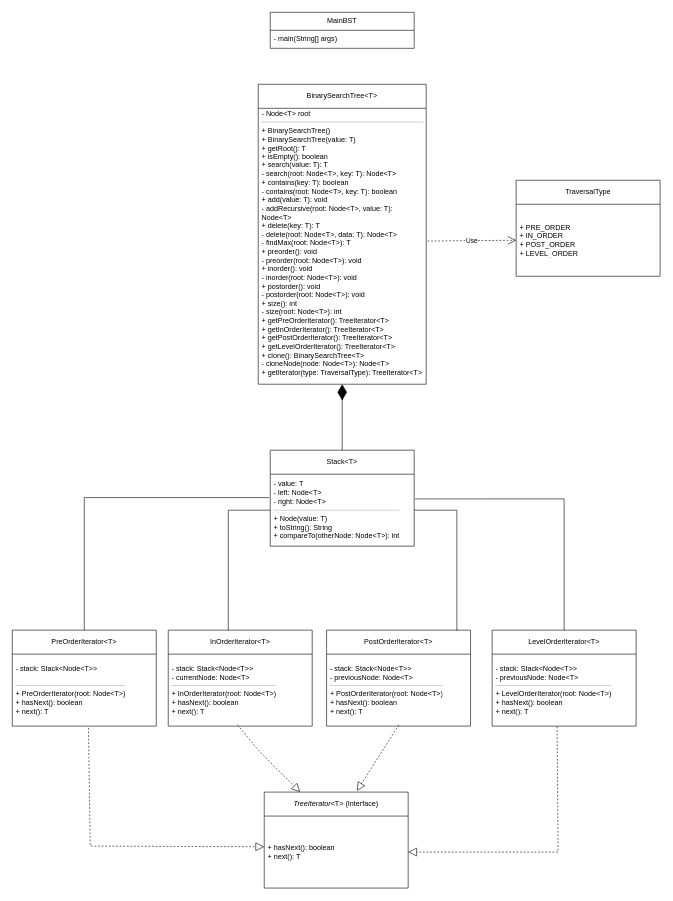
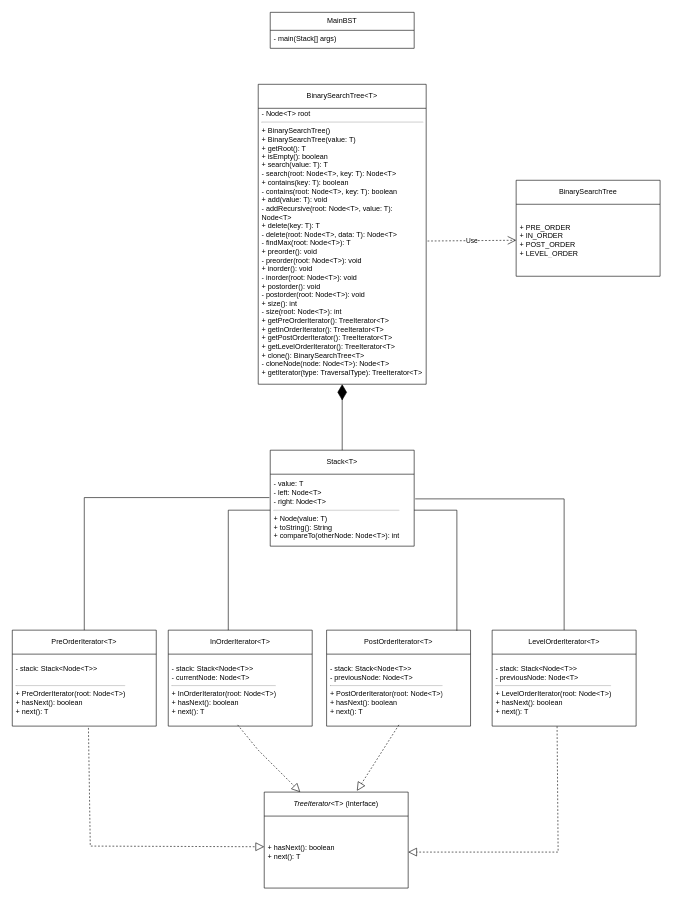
- <mxCell id="3" value="- main(String[] args)" style="text;strokeColor=none;fillColor=none;align=left;verticalAlign=middle;spacingLeft=4;spacingRight=4;overflow=hidden;points=[[0,0.5],[1,0.5]];portConstraint=eastwest;rotatable=0;whiteSpace=wrap;html=1;" parent="2" vertex="1"><mxGeometry y="30" width="240" height="30" as="geometry" /></mxCell>
+ <mxCell id="3" value="- main(Stack[] args)" style="text;strokeColor=none;fillColor=none;align=left;verticalAlign=middle;spacingLeft=4;spacingRight=4;overflow=hidden;points=[[0,0.5],[1,0.5]];portConstraint=eastwest;rotatable=0;whiteSpace=wrap;html=1;" parent="2" vertex="1"><mxGeometry y="30" width="240" height="30" as="geometry" /></mxCell>
- <mxCell id="18" value="TraversalType" style="swimlane;fontStyle=0;childLayout=stackLayout;horizontal=1;startSize=40;horizontalStack=0;resizeParent=1;resizeParentMax=0;resizeLast=0;collapsible=1;marginBottom=0;whiteSpace=wrap;html=1;" parent="1" vertex="1"><mxGeometry x="860" y="300" width="240" height="160" as="geometry" /></mxCell>
+ <mxCell id="18" value="BinarySearchTree" style="swimlane;fontStyle=0;childLayout=stackLayout;horizontal=1;startSize=40;horizontalStack=0;resizeParent=1;resizeParentMax=0;resizeLast=0;collapsible=1;marginBottom=0;whiteSpace=wrap;html=1;" parent="1" vertex="1"><mxGeometry x="860" y="300" width="240" height="160" as="geometry" /></mxCell>
